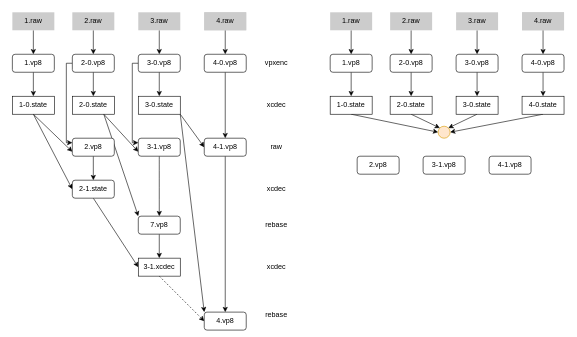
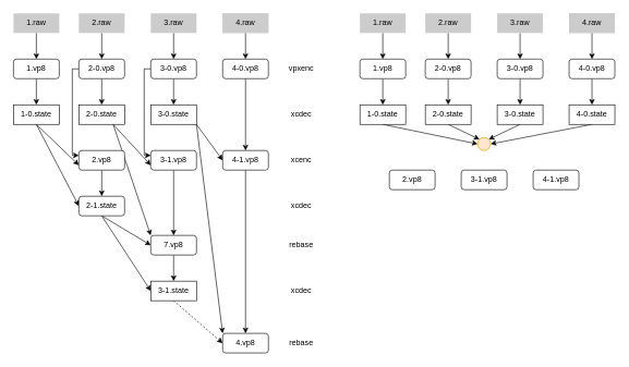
- <mxCell id="46" value="raw" style="text;html=1;align=center;verticalAlign=middle;resizable=0;points=[];autosize=1;strokeColor=none;fillColor=none;" vertex="1" parent="1"><mxGeometry x="435" y="230" width="50" height="30" as="geometry" /></mxCell>
+ <mxCell id="46" value="xcenc" style="text;html=1;align=center;verticalAlign=middle;resizable=0;points=[];autosize=1;strokeColor=none;fillColor=none;" vertex="1" parent="1"><mxGeometry x="435" y="230" width="50" height="30" as="geometry" /></mxCell>
+ <mxCell id="34" style="rounded=0;orthogonalLoop=1;jettySize=auto;html=1;exitX=0.5;exitY=1;exitDx=0;exitDy=0;entryX=0;entryY=0.5;entryDx=0;entryDy=0;" edge="1" parent="1" source="36" target="38"><mxGeometry relative="1" as="geometry" /></mxCell>
- <mxCell id="42" value="3-1.xcdec" style="rounded=0;whiteSpace=wrap;html=1;strokeColor=default;fillColor=#FFFFFF;gradientColor=none;" vertex="1" parent="1"><mxGeometry x="230" y="430" width="70" height="30" as="geometry" /></mxCell>
+ <mxCell id="42" value="3-1.state" style="rounded=0;whiteSpace=wrap;html=1;strokeColor=default;fillColor=#FFFFFF;gradientColor=none;" vertex="1" parent="1"><mxGeometry x="230" y="430" width="70" height="30" as="geometry" /></mxCell>
- <mxCell id="45" value="4.vp8" style="rounded=1;whiteSpace=wrap;html=1;" vertex="1" parent="1"><mxGeometry x="340" y="520" width="70" height="30" as="geometry" /></mxCell>
+ <mxCell id="45" value="4.vp8" style="rounded=1;whiteSpace=wrap;html=1;" vertex="1" parent="1"><mxGeometry x="340" y="510" width="70" height="30" as="geometry" /></mxCell>
